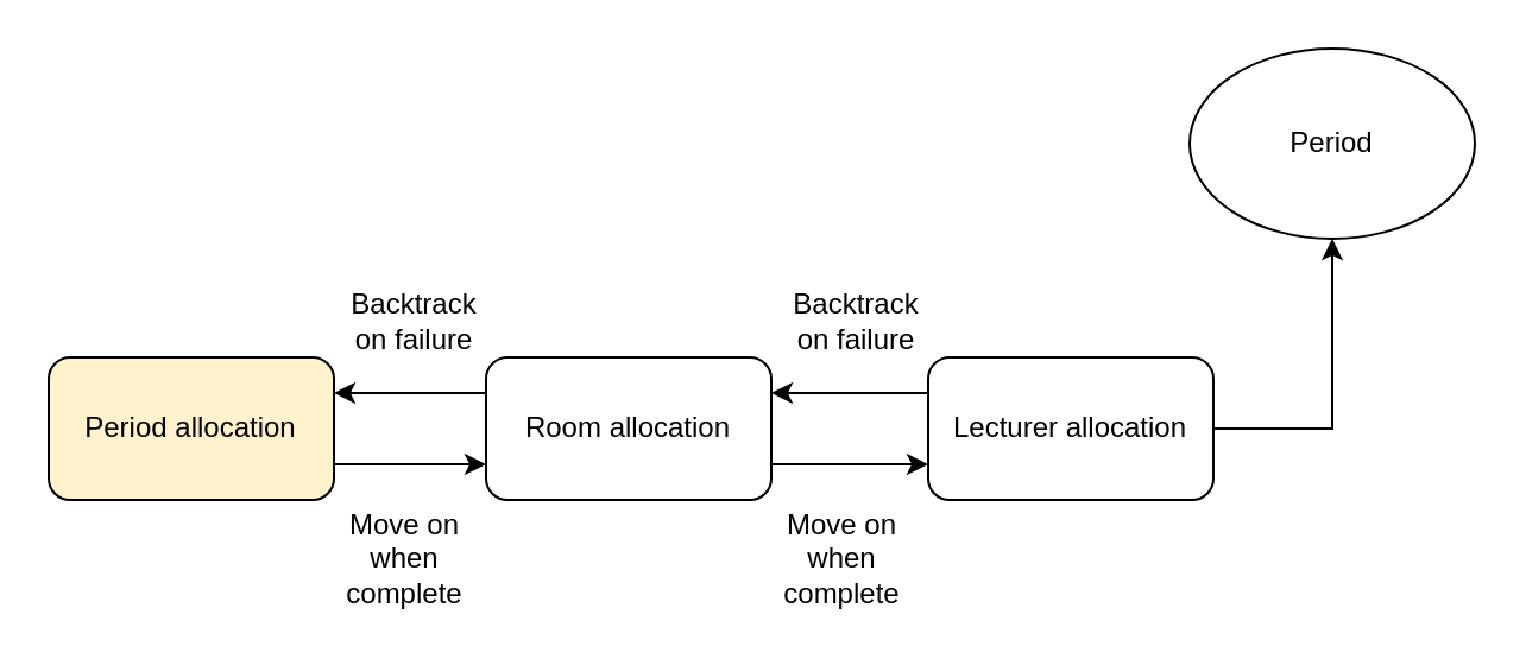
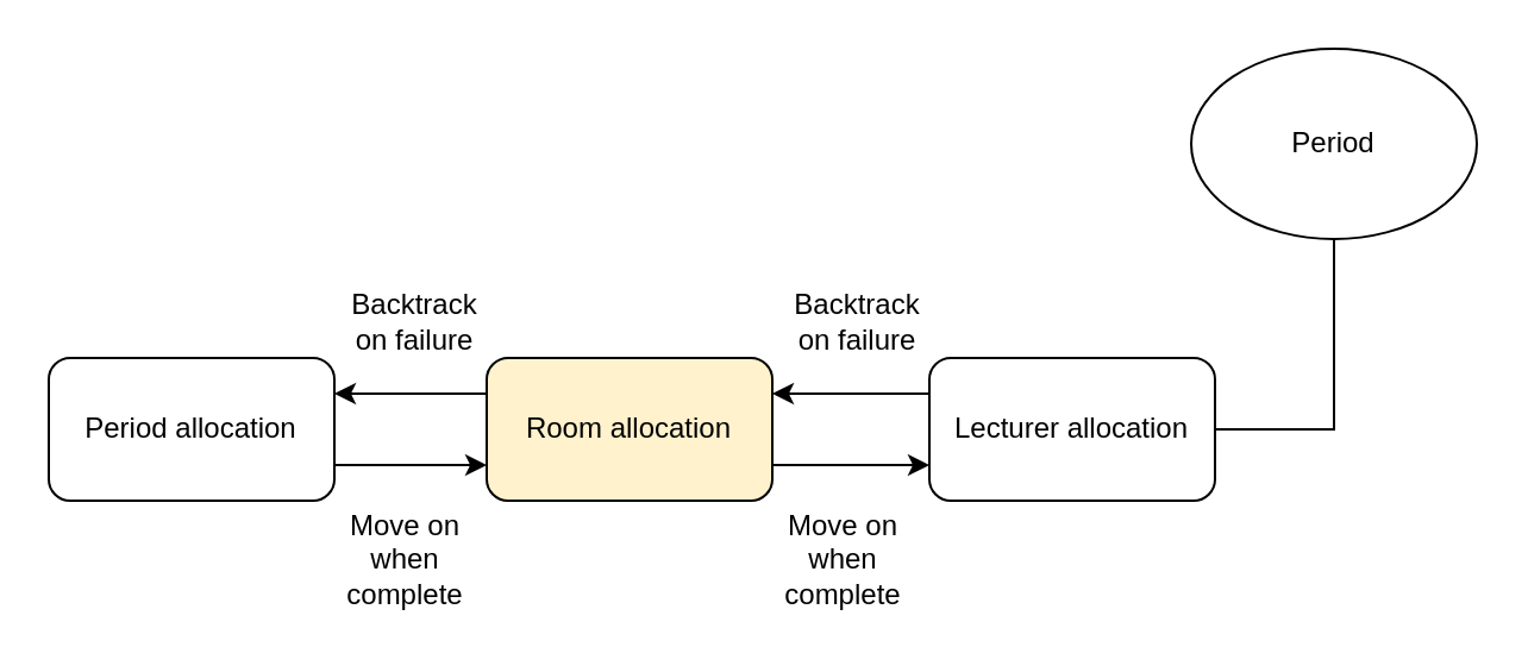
- <mxCell id="8" style="edgeStyle=orthogonalEdgeStyle;rounded=0;orthogonalLoop=1;jettySize=auto;html=1;entryX=0.5;entryY=1;entryDx=0;entryDy=0;exitX=1;exitY=0.5;exitDx=0;exitDy=0;" edge="1" parent="1" source="9" target="14"><mxGeometry relative="1" as="geometry" /></mxCell>
+ <mxCell id="8" style="edgeStyle=orthogonalEdgeStyle;rounded=0;orthogonalLoop=1;jettySize=auto;html=1;entryX=0.5;entryY=1;entryDx=0;entryDy=0;exitX=1;exitY=0.5;exitDx=0;exitDy=0;endArrow=none;" edge="1" parent="1" source="9" target="14"><mxGeometry relative="1" as="geometry" /></mxCell>
- <mxCell id="3" value="Period allocation" style="rounded=1;whiteSpace=wrap;html=1;fillColor=#fff2cc;" vertex="1" parent="1"><mxGeometry x="20" y="150" width="120" height="60" as="geometry" /></mxCell>
+ <mxCell id="3" value="Period allocation" style="rounded=1;whiteSpace=wrap;html=1;" vertex="1" parent="1"><mxGeometry x="20" y="150" width="120" height="60" as="geometry" /></mxCell>
- <mxCell id="6" value="Room allocation" style="rounded=1;whiteSpace=wrap;html=1;" vertex="1" parent="1"><mxGeometry x="204" y="150" width="120" height="60" as="geometry" /></mxCell>
+ <mxCell id="6" value="Room allocation" style="rounded=1;whiteSpace=wrap;html=1;fillColor=#fff2cc;" vertex="1" parent="1"><mxGeometry x="204" y="150" width="120" height="60" as="geometry" /></mxCell>
